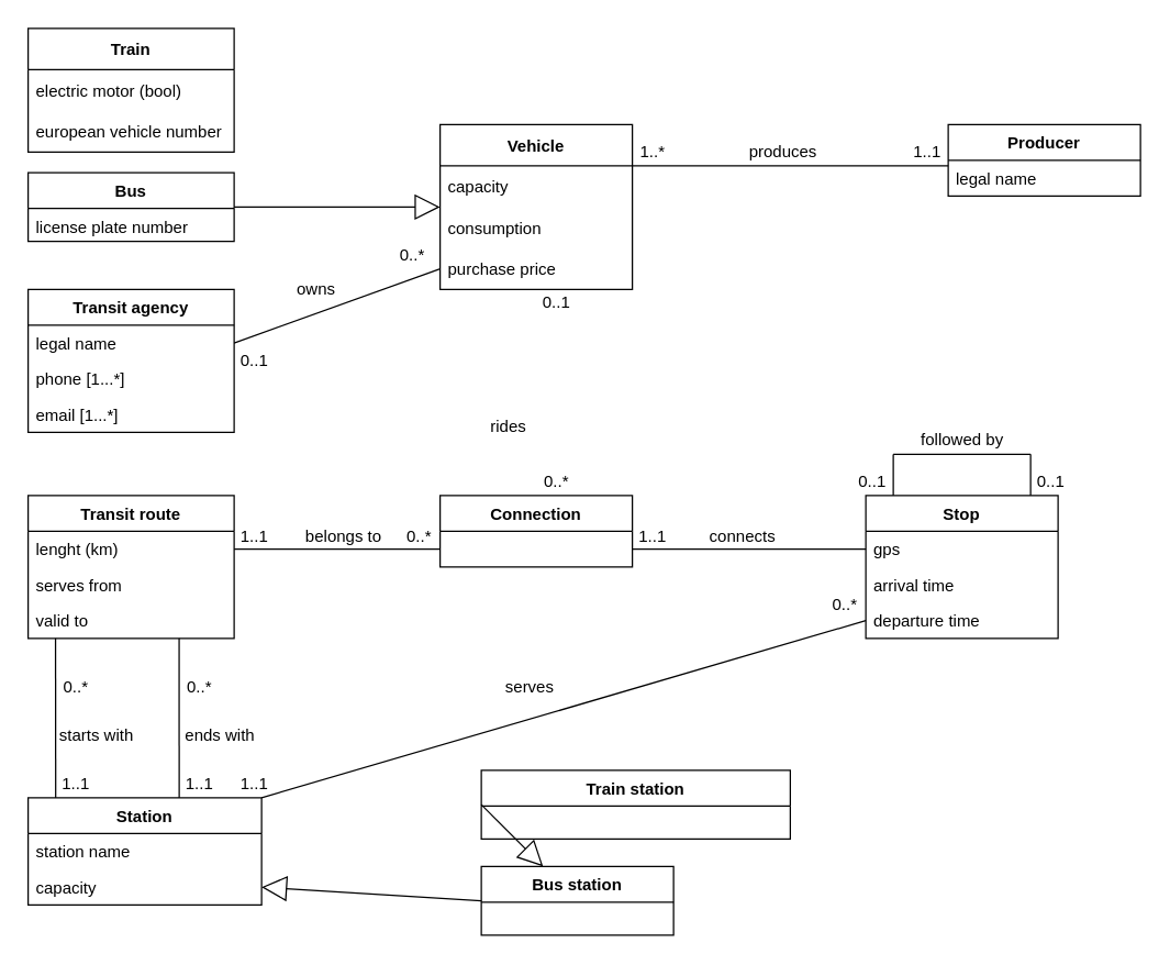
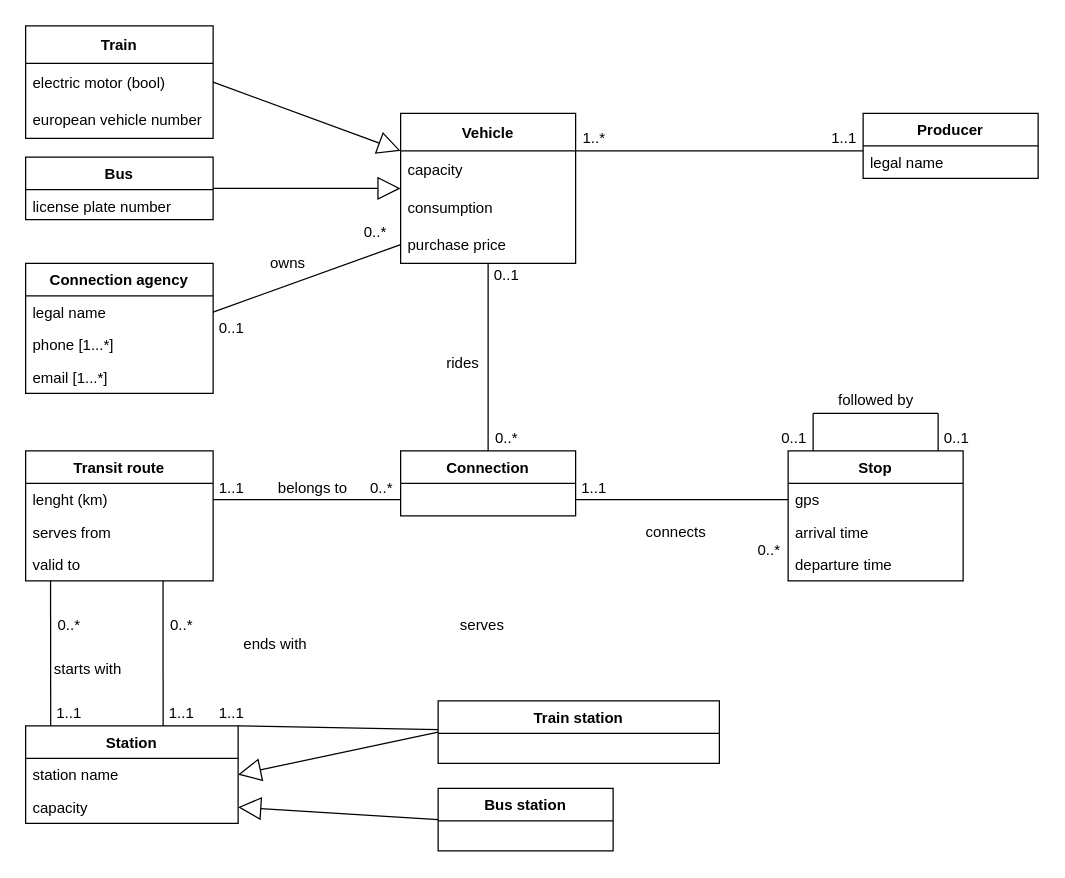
+ <mxCell id="9" value="" style="endArrow=block;endSize=16;endFill=0;html=1;rounded=0;entryX=0;entryY=0.25;entryDx=0;entryDy=0;exitX=1;exitY=0.5;exitDx=0;exitDy=0;" parent="1" source="7" target="2" edge="1"><mxGeometry width="160" relative="1" as="geometry"><mxPoint x="210" y="260" as="sourcePoint" /><mxPoint x="580" y="360" as="targetPoint" /><Array as="points" /></mxGeometry></mxCell>
- <mxCell id="43" value="produces" style="text;html=1;strokeColor=none;fillColor=none;align=center;verticalAlign=middle;whiteSpace=wrap;rounded=0;" parent="1" vertex="1"><mxGeometry x="540" y="100" width="60" height="20" as="geometry" /></mxCell>
- <mxCell id="16" value="Transit agency" style="swimlane;fontStyle=1;childLayout=stackLayout;horizontal=1;startSize=26;fillColor=none;horizontalStack=0;resizeParent=1;resizeParentMax=0;resizeLast=0;collapsible=1;marginBottom=0;" parent="1" vertex="1"><mxGeometry x="20" y="210" width="150" height="104" as="geometry" /></mxCell>
+ <mxCell id="16" value="Connection agency" style="swimlane;fontStyle=1;childLayout=stackLayout;horizontal=1;startSize=26;fillColor=none;horizontalStack=0;resizeParent=1;resizeParentMax=0;resizeLast=0;collapsible=1;marginBottom=0;" parent="1" vertex="1"><mxGeometry x="20" y="210" width="150" height="104" as="geometry" /></mxCell>
+ <mxCell id="22" value="" style="endArrow=none;html=1;rounded=0;entryX=0.5;entryY=0;entryDx=0;entryDy=0;exitX=0.5;exitY=1;exitDx=0;exitDy=0;exitPerimeter=0;" parent="1" source="5" target="21" edge="1"><mxGeometry relative="1" as="geometry"><mxPoint x="390" y="220" as="sourcePoint" /><mxPoint x="540" y="150" as="targetPoint" /></mxGeometry></mxCell>
- <mxCell id="46" value="rides" style="text;html=1;strokeColor=none;fillColor=none;align=center;verticalAlign=middle;whiteSpace=wrap;rounded=0;" parent="1" vertex="1"><mxGeometry x="350" y="290" width="40" height="40" as="geometry" /></mxCell>
+ <mxCell id="46" value="rides" style="text;html=1;strokeColor=none;fillColor=none;align=center;verticalAlign=middle;whiteSpace=wrap;rounded=0;" parent="1" vertex="1"><mxGeometry x="350" y="270" width="40" height="40" as="geometry" /></mxCell>
- <mxCell id="32" value="connects" style="text;html=1;align=center;verticalAlign=middle;resizable=0;points=[];autosize=1;strokeColor=none;fillColor=none;" parent="1" vertex="1"><mxGeometry x="510" y="380" width="60" height="20" as="geometry" /></mxCell>
+ <mxCell id="32" value="connects" style="text;html=1;align=center;verticalAlign=middle;resizable=0;points=[];autosize=1;strokeColor=none;fillColor=none;" parent="1" vertex="1"><mxGeometry x="510" y="415" width="60" height="20" as="geometry" /></mxCell>
- <mxCell id="55" value="" style="endArrow=none;html=1;rounded=0;entryX=0;entryY=0.5;entryDx=0;entryDy=0;exitX=1;exitY=0;exitDx=0;exitDy=0;" parent="1" source="33" target="31" edge="1"><mxGeometry width="50" height="50" relative="1" as="geometry"><mxPoint x="520" y="520" as="sourcePoint" /><mxPoint x="560" y="430" as="targetPoint" /></mxGeometry></mxCell>
+ <mxCell id="55" value="" style="endArrow=none;html=1;rounded=0;exitX=1;exitY=0;exitDx=0;exitDy=0;" parent="1" source="33" target="36" edge="1"><mxGeometry width="50" height="50" relative="1" as="geometry"><mxPoint x="520" y="520" as="sourcePoint" /><mxPoint x="560" y="430" as="targetPoint" /></mxGeometry></mxCell>
- <mxCell id="60" value="ends with" style="text;html=1;strokeColor=none;fillColor=none;align=center;verticalAlign=middle;whiteSpace=wrap;rounded=0;" parent="1" vertex="1"><mxGeometry x="130" y="520" width="60" height="30" as="geometry" /></mxCell>
+ <mxCell id="60" value="ends with" style="text;html=1;strokeColor=none;fillColor=none;align=center;verticalAlign=middle;whiteSpace=wrap;rounded=0;" parent="1" vertex="1"><mxGeometry x="190" y="500" width="60" height="30" as="geometry" /></mxCell>
- <mxCell id="37" value="" style="endArrow=block;endSize=16;endFill=0;html=1;rounded=0;exitX=0;exitY=0.5;exitDx=0;exitDy=0;" parent="1" source="36" target="38" edge="1"><mxGeometry width="160" relative="1" as="geometry"><mxPoint x="450" y="520" as="sourcePoint" /><mxPoint x="270" y="590" as="targetPoint" /></mxGeometry></mxCell>
+ <mxCell id="37" value="" style="endArrow=block;endSize=16;endFill=0;html=1;rounded=0;exitX=0;exitY=0.5;exitDx=0;exitDy=0;entryX=1;entryY=0.5;entryDx=0;entryDy=0;" parent="1" source="36" target="34" edge="1"><mxGeometry width="160" relative="1" as="geometry"><mxPoint x="450" y="520" as="sourcePoint" /><mxPoint x="270" y="590" as="targetPoint" /></mxGeometry></mxCell>
